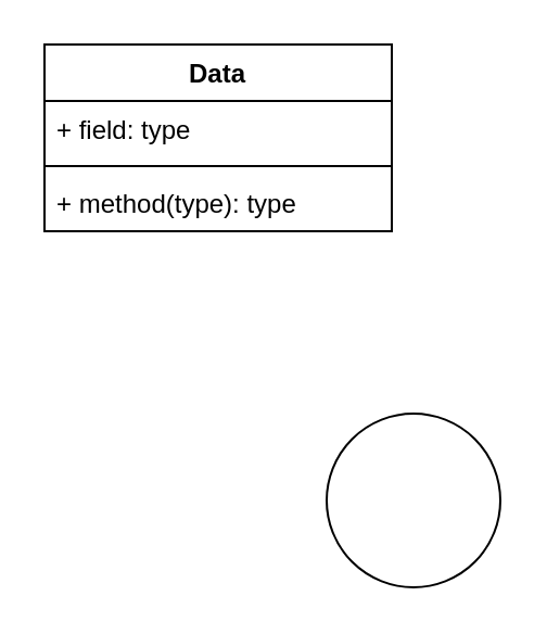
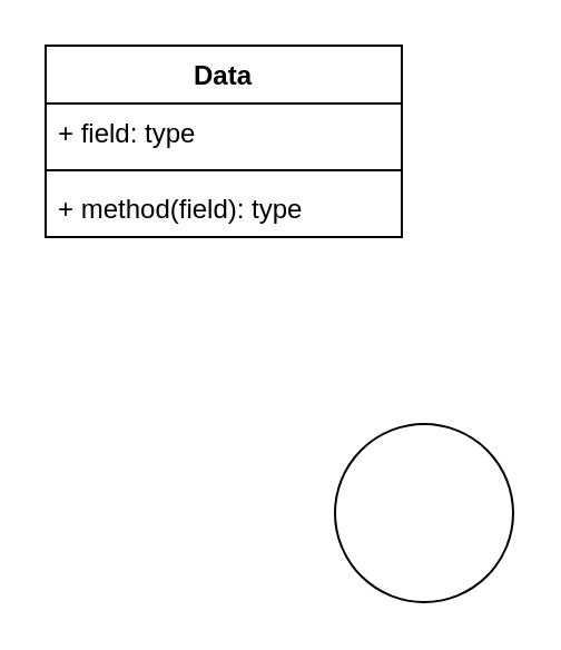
- <mxCell id="5" value="+ method(type): type" style="text;strokeColor=none;fillColor=none;align=left;verticalAlign=top;spacingLeft=4;spacingRight=4;overflow=hidden;rotatable=0;points=[[0,0.5],[1,0.5]];portConstraint=eastwest;" vertex="1" parent="2"><mxGeometry y="60" width="160" height="26" as="geometry" /></mxCell>
+ <mxCell id="5" value="+ method(field): type" style="text;strokeColor=none;fillColor=none;align=left;verticalAlign=top;spacingLeft=4;spacingRight=4;overflow=hidden;rotatable=0;points=[[0,0.5],[1,0.5]];portConstraint=eastwest;" vertex="1" parent="2"><mxGeometry y="60" width="160" height="26" as="geometry" /></mxCell>
